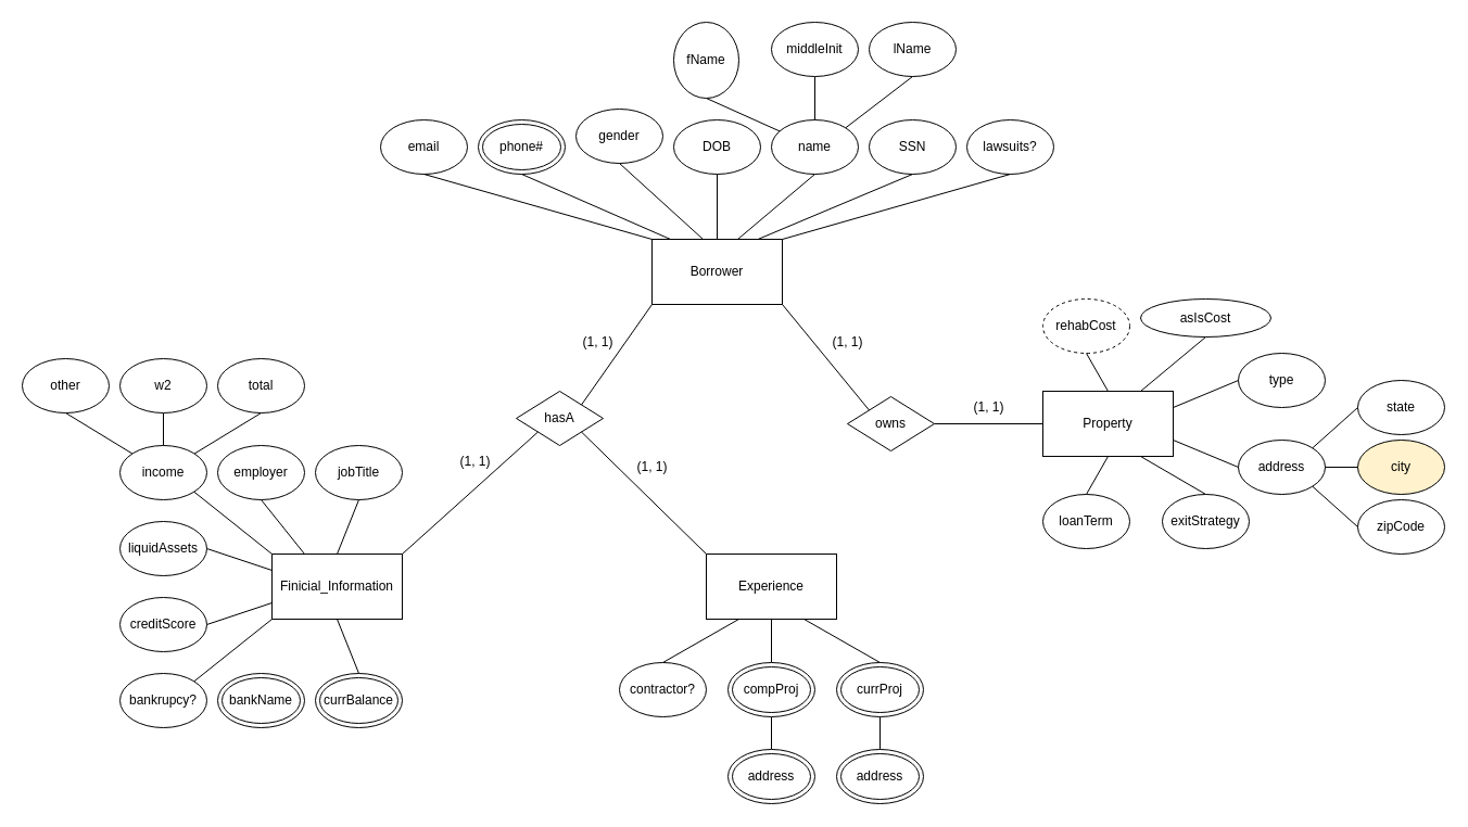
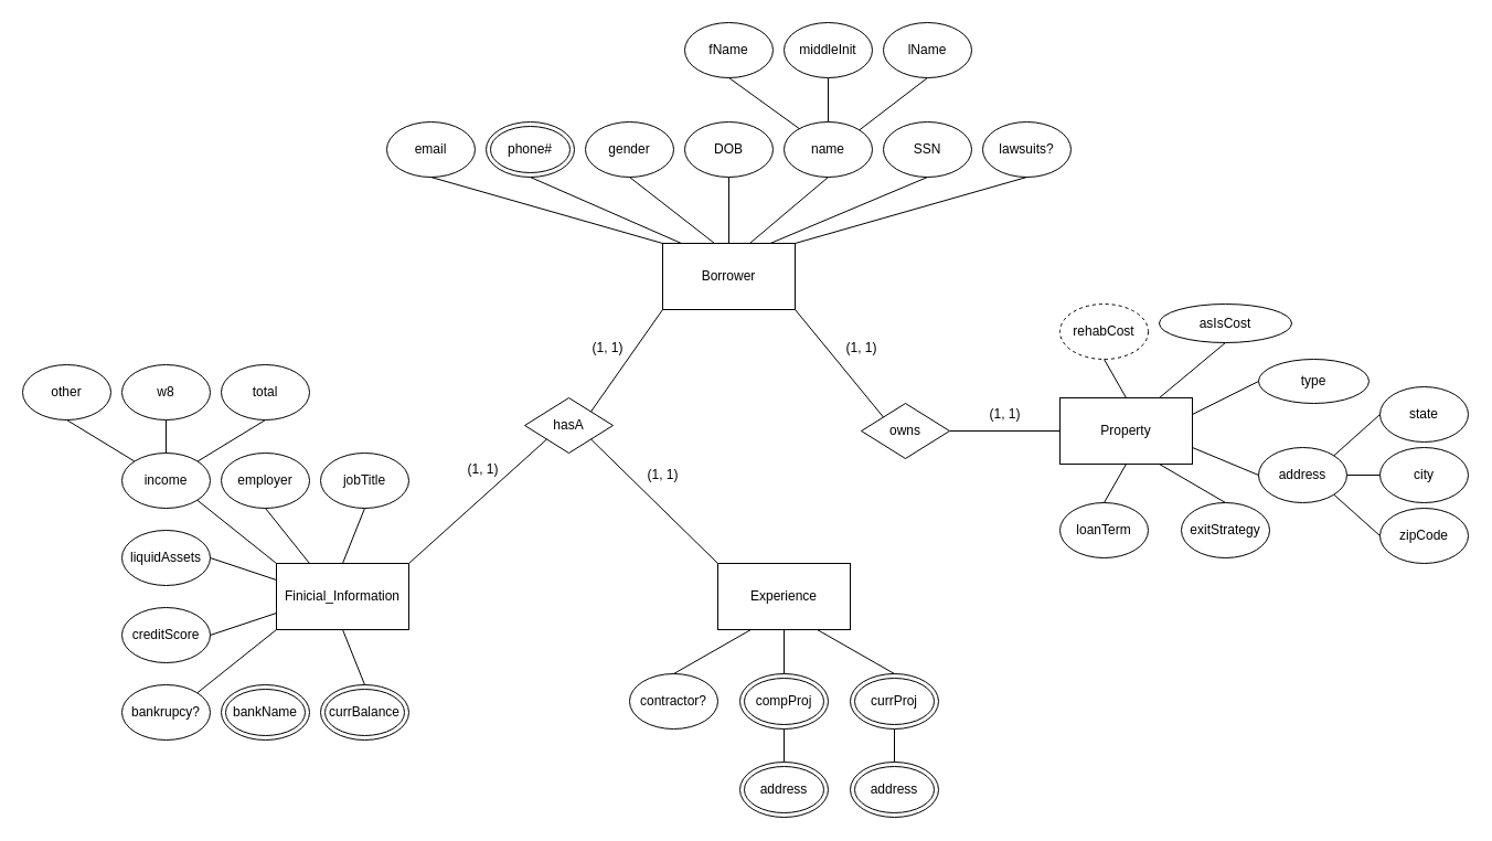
- <mxCell id="11" value="fName" style="ellipse;whiteSpace=wrap;html=1;" parent="1" vertex="1"><mxGeometry x="620" y="20" width="60" height="70" as="geometry" /></mxCell>
+ <mxCell id="11" value="fName" style="ellipse;whiteSpace=wrap;html=1;" parent="1" vertex="1"><mxGeometry x="620" y="20" width="80" height="50" as="geometry" /></mxCell>
- <mxCell id="5" value="gender" style="ellipse;whiteSpace=wrap;html=1;" parent="1" vertex="1"><mxGeometry x="530" y="100" width="80" height="50" as="geometry" /></mxCell>
+ <mxCell id="5" value="gender" style="ellipse;whiteSpace=wrap;html=1;" parent="1" vertex="1"><mxGeometry x="530" width="80" height="50" as="geometry" y="110" /></mxCell>
- <mxCell id="70" value="type" style="ellipse;whiteSpace=wrap;html=1;" parent="1" vertex="1"><mxGeometry x="1140" y="325" width="80" height="50" as="geometry" /></mxCell>
+ <mxCell id="70" value="type" style="ellipse;whiteSpace=wrap;html=1;" parent="1" vertex="1"><mxGeometry x="1140" y="325" width="100" height="40" as="geometry" /></mxCell>
- <mxCell id="30" value="w2" style="ellipse;whiteSpace=wrap;html=1;" parent="1" vertex="1"><mxGeometry x="110" y="330" width="80" height="50" as="geometry" /></mxCell>
+ <mxCell id="30" value="w8" style="ellipse;whiteSpace=wrap;html=1;" parent="1" vertex="1"><mxGeometry x="110" y="330" width="80" height="50" as="geometry" /></mxCell>
- <mxCell id="65" value="city" style="ellipse;whiteSpace=wrap;html=1;fillColor=#fff2cc;" parent="1" vertex="1"><mxGeometry x="1250" y="405" width="80" height="50" as="geometry" /></mxCell>
+ <mxCell id="65" value="city" style="ellipse;whiteSpace=wrap;html=1;" parent="1" vertex="1"><mxGeometry x="1250" y="405" width="80" height="50" as="geometry" /></mxCell>
